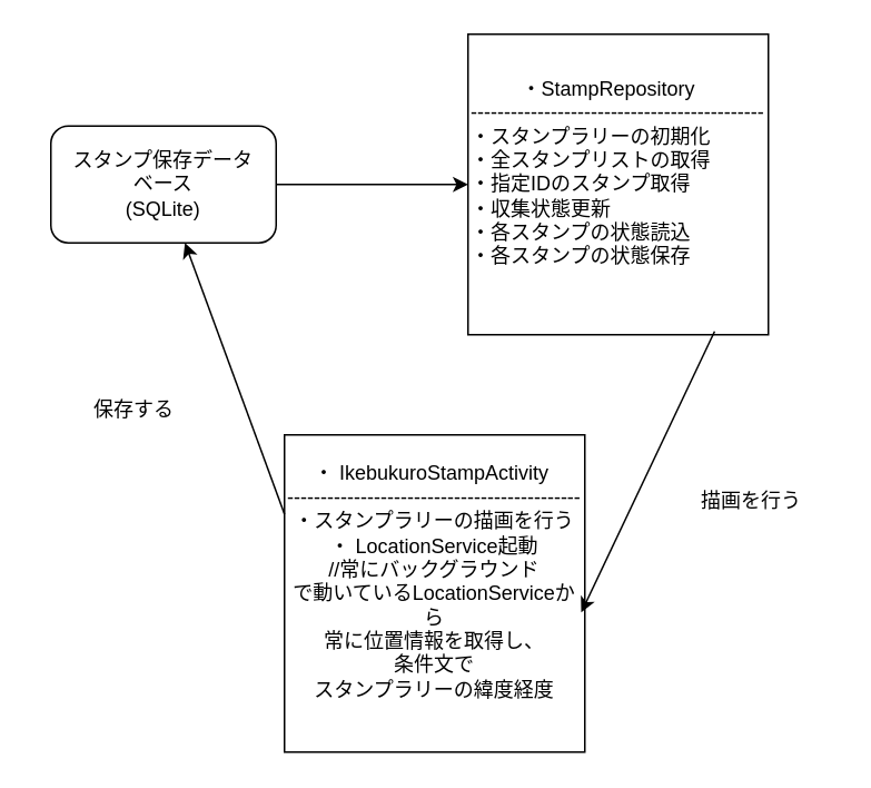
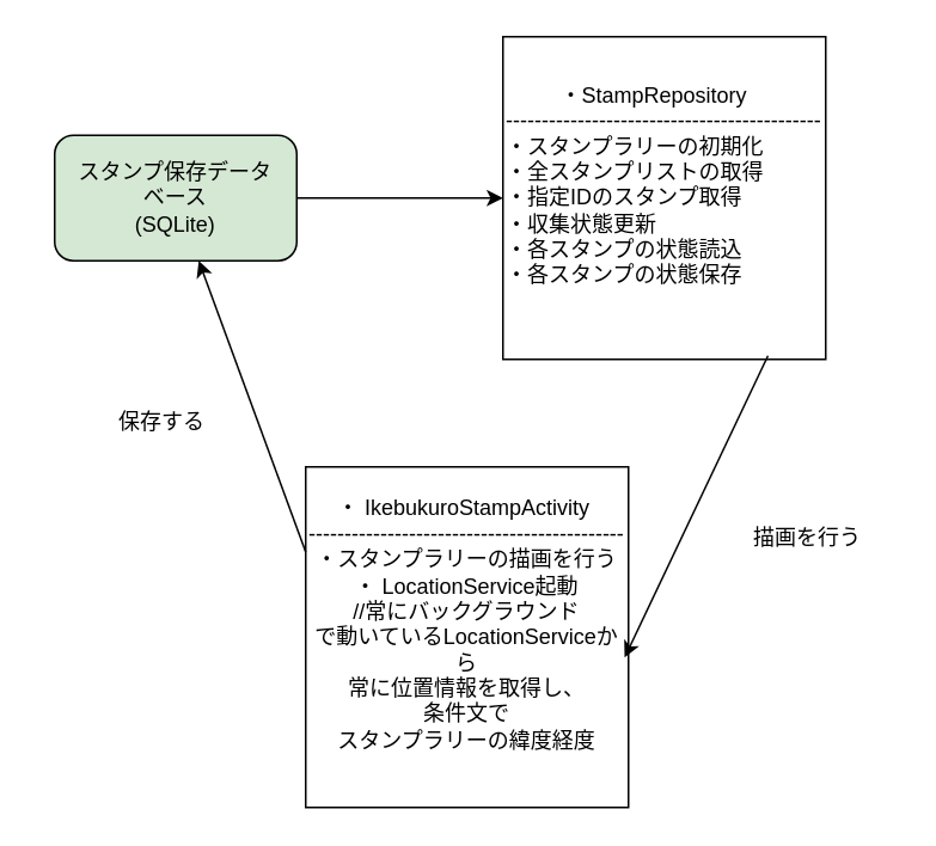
- <mxCell id="2" value="スタンプ保存データ&lt;br&gt;ベース&lt;br&gt;(SQLite)" style="rounded=1;whiteSpace=wrap;html=1;" vertex="1" parent="1"><mxGeometry x="30" y="75" width="135" height="70" as="geometry" /></mxCell>
+ <mxCell id="2" value="スタンプ保存データ&lt;br&gt;ベース&lt;br&gt;(SQLite)" style="rounded=1;whiteSpace=wrap;html=1;fillColor=#d5e8d4;" vertex="1" parent="1"><mxGeometry x="30" y="75" width="135" height="70" as="geometry" /></mxCell>
- <mxCell id="7" value="保存する" style="text;html=1;align=center;verticalAlign=middle;whiteSpace=wrap;rounded=0;" vertex="1" parent="1"><mxGeometry x="20" y="220" width="120" height="50" as="geometry" /></mxCell>
+ <mxCell id="7" value="保存する" style="text;html=1;align=center;verticalAlign=middle;whiteSpace=wrap;rounded=0;" vertex="1" parent="1"><mxGeometry x="30" y="210" width="120" height="50" as="geometry" /></mxCell>
